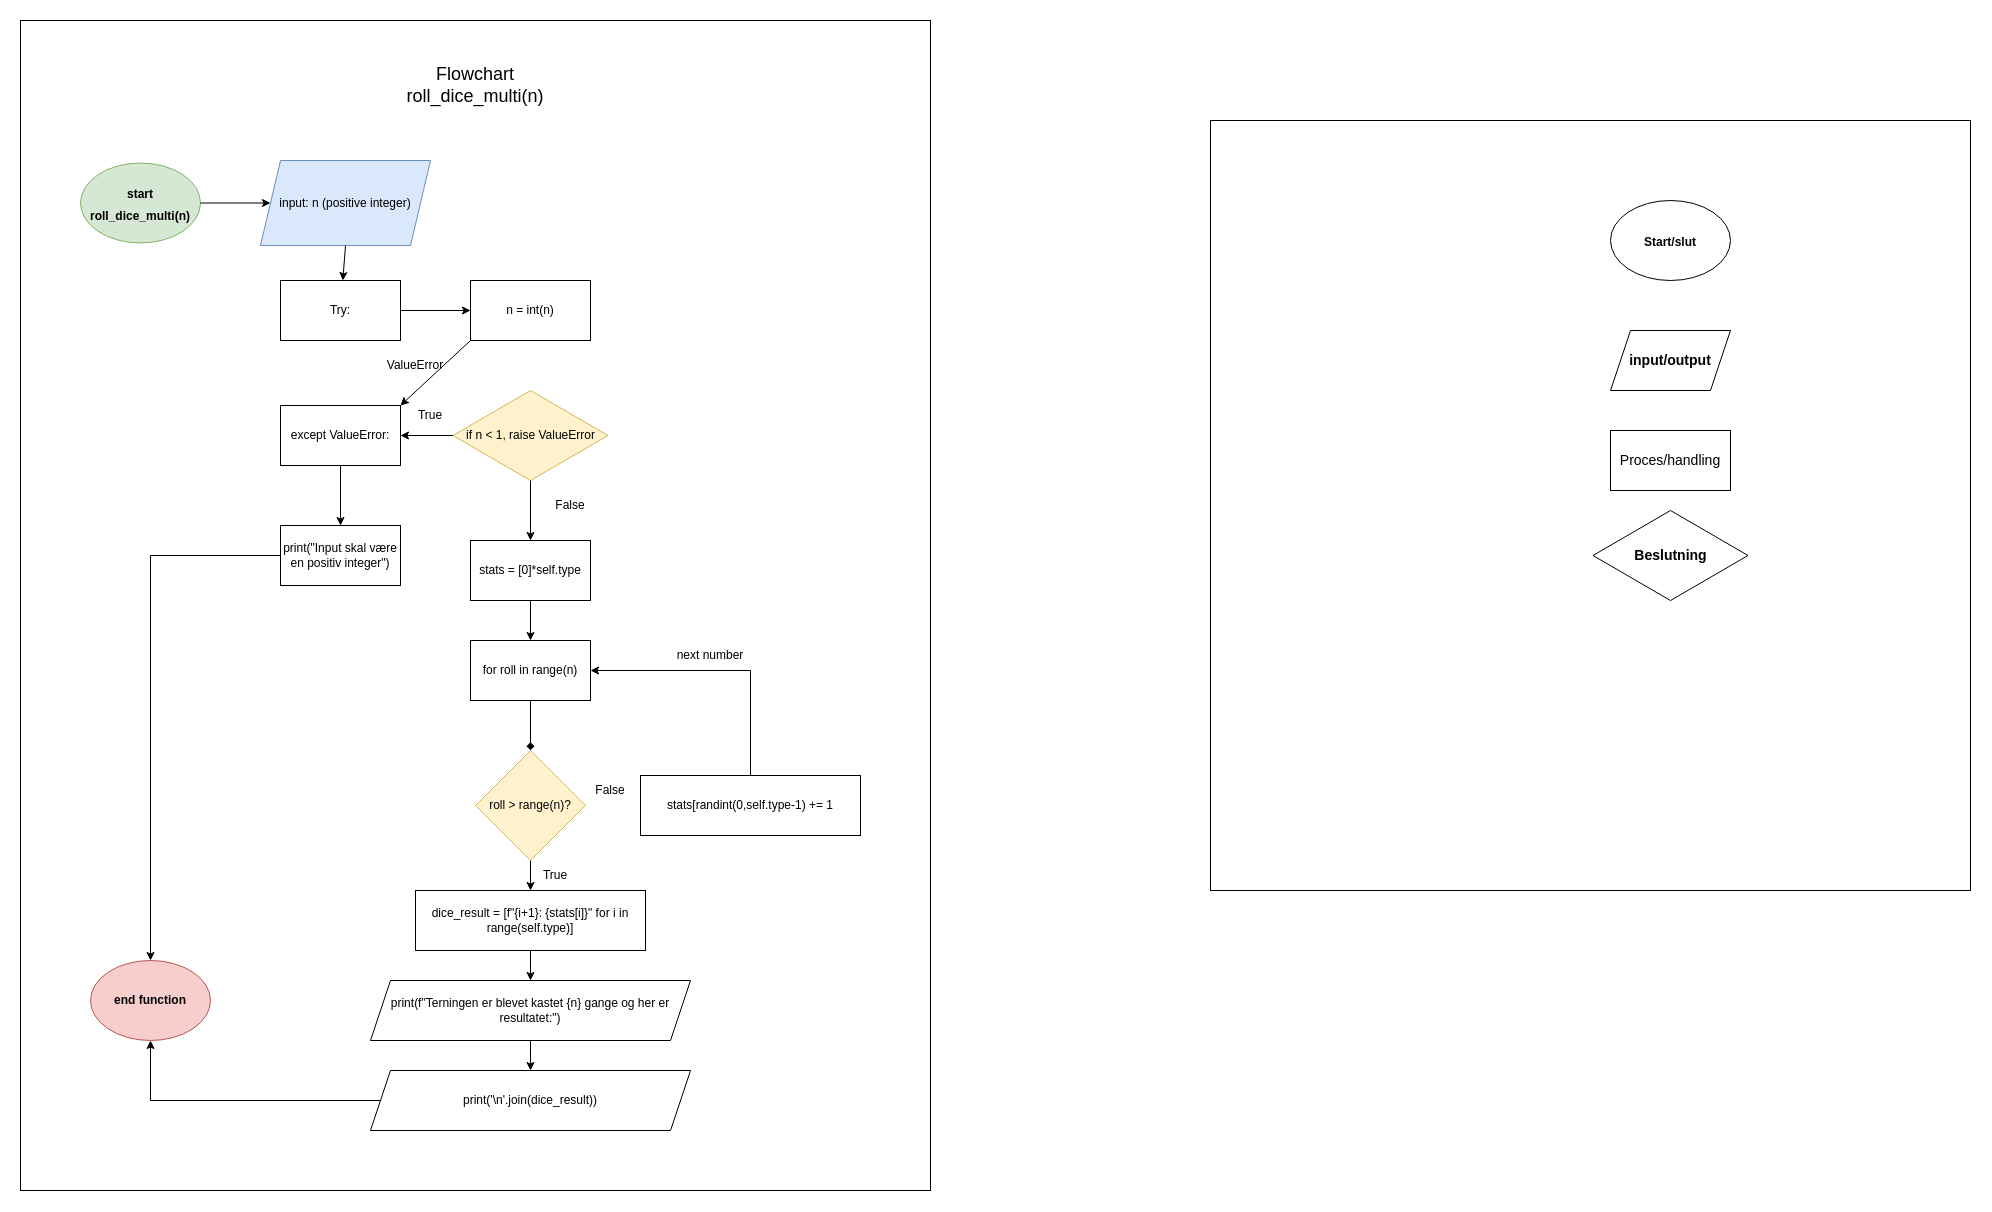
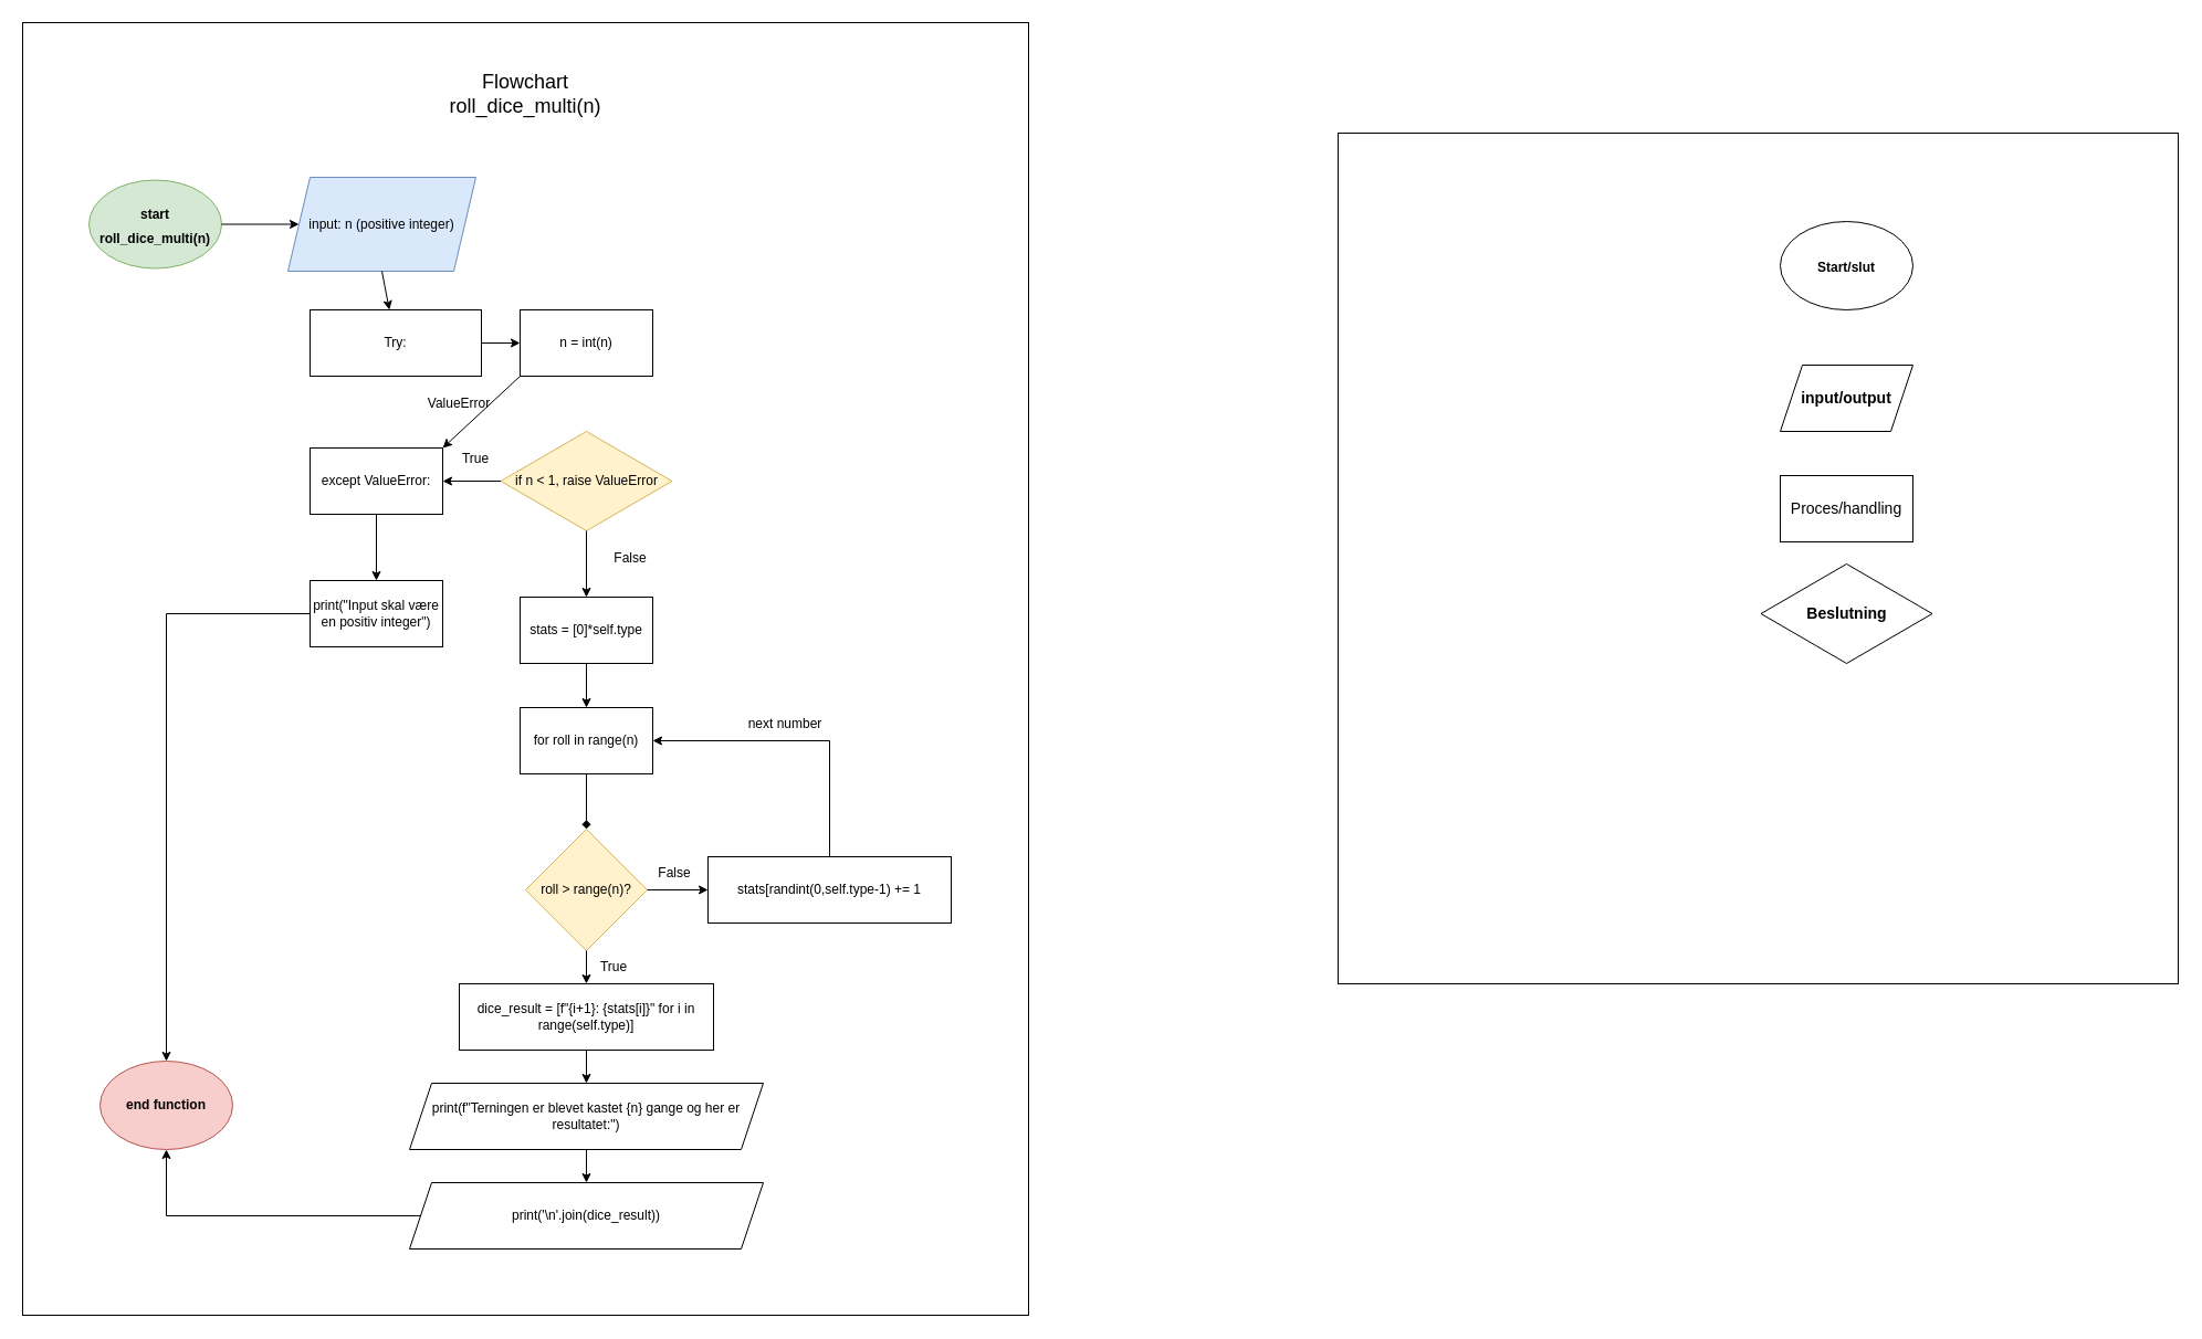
- <mxCell id="8" value="Try:" style="rounded=0;whiteSpace=wrap;html=1;fontSize=12;" vertex="1" parent="1"><mxGeometry x="280" y="280" width="120" height="60" as="geometry" /></mxCell>
+ <mxCell id="8" value="Try:" style="rounded=0;whiteSpace=wrap;html=1;fontSize=12;" vertex="1" parent="1"><mxGeometry x="280" y="280" width="155" height="60" as="geometry" /></mxCell>
+ <mxCell id="27" value="" style="endArrow=classic;html=1;rounded=0;fontSize=12;exitX=1;exitY=0.5;exitDx=0;exitDy=0;" edge="1" parent="1" source="24" target="28"><mxGeometry width="50" height="50" relative="1" as="geometry"><mxPoint x="490" y="640" as="sourcePoint" /><mxPoint x="560" y="700" as="targetPoint" /></mxGeometry></mxCell>
